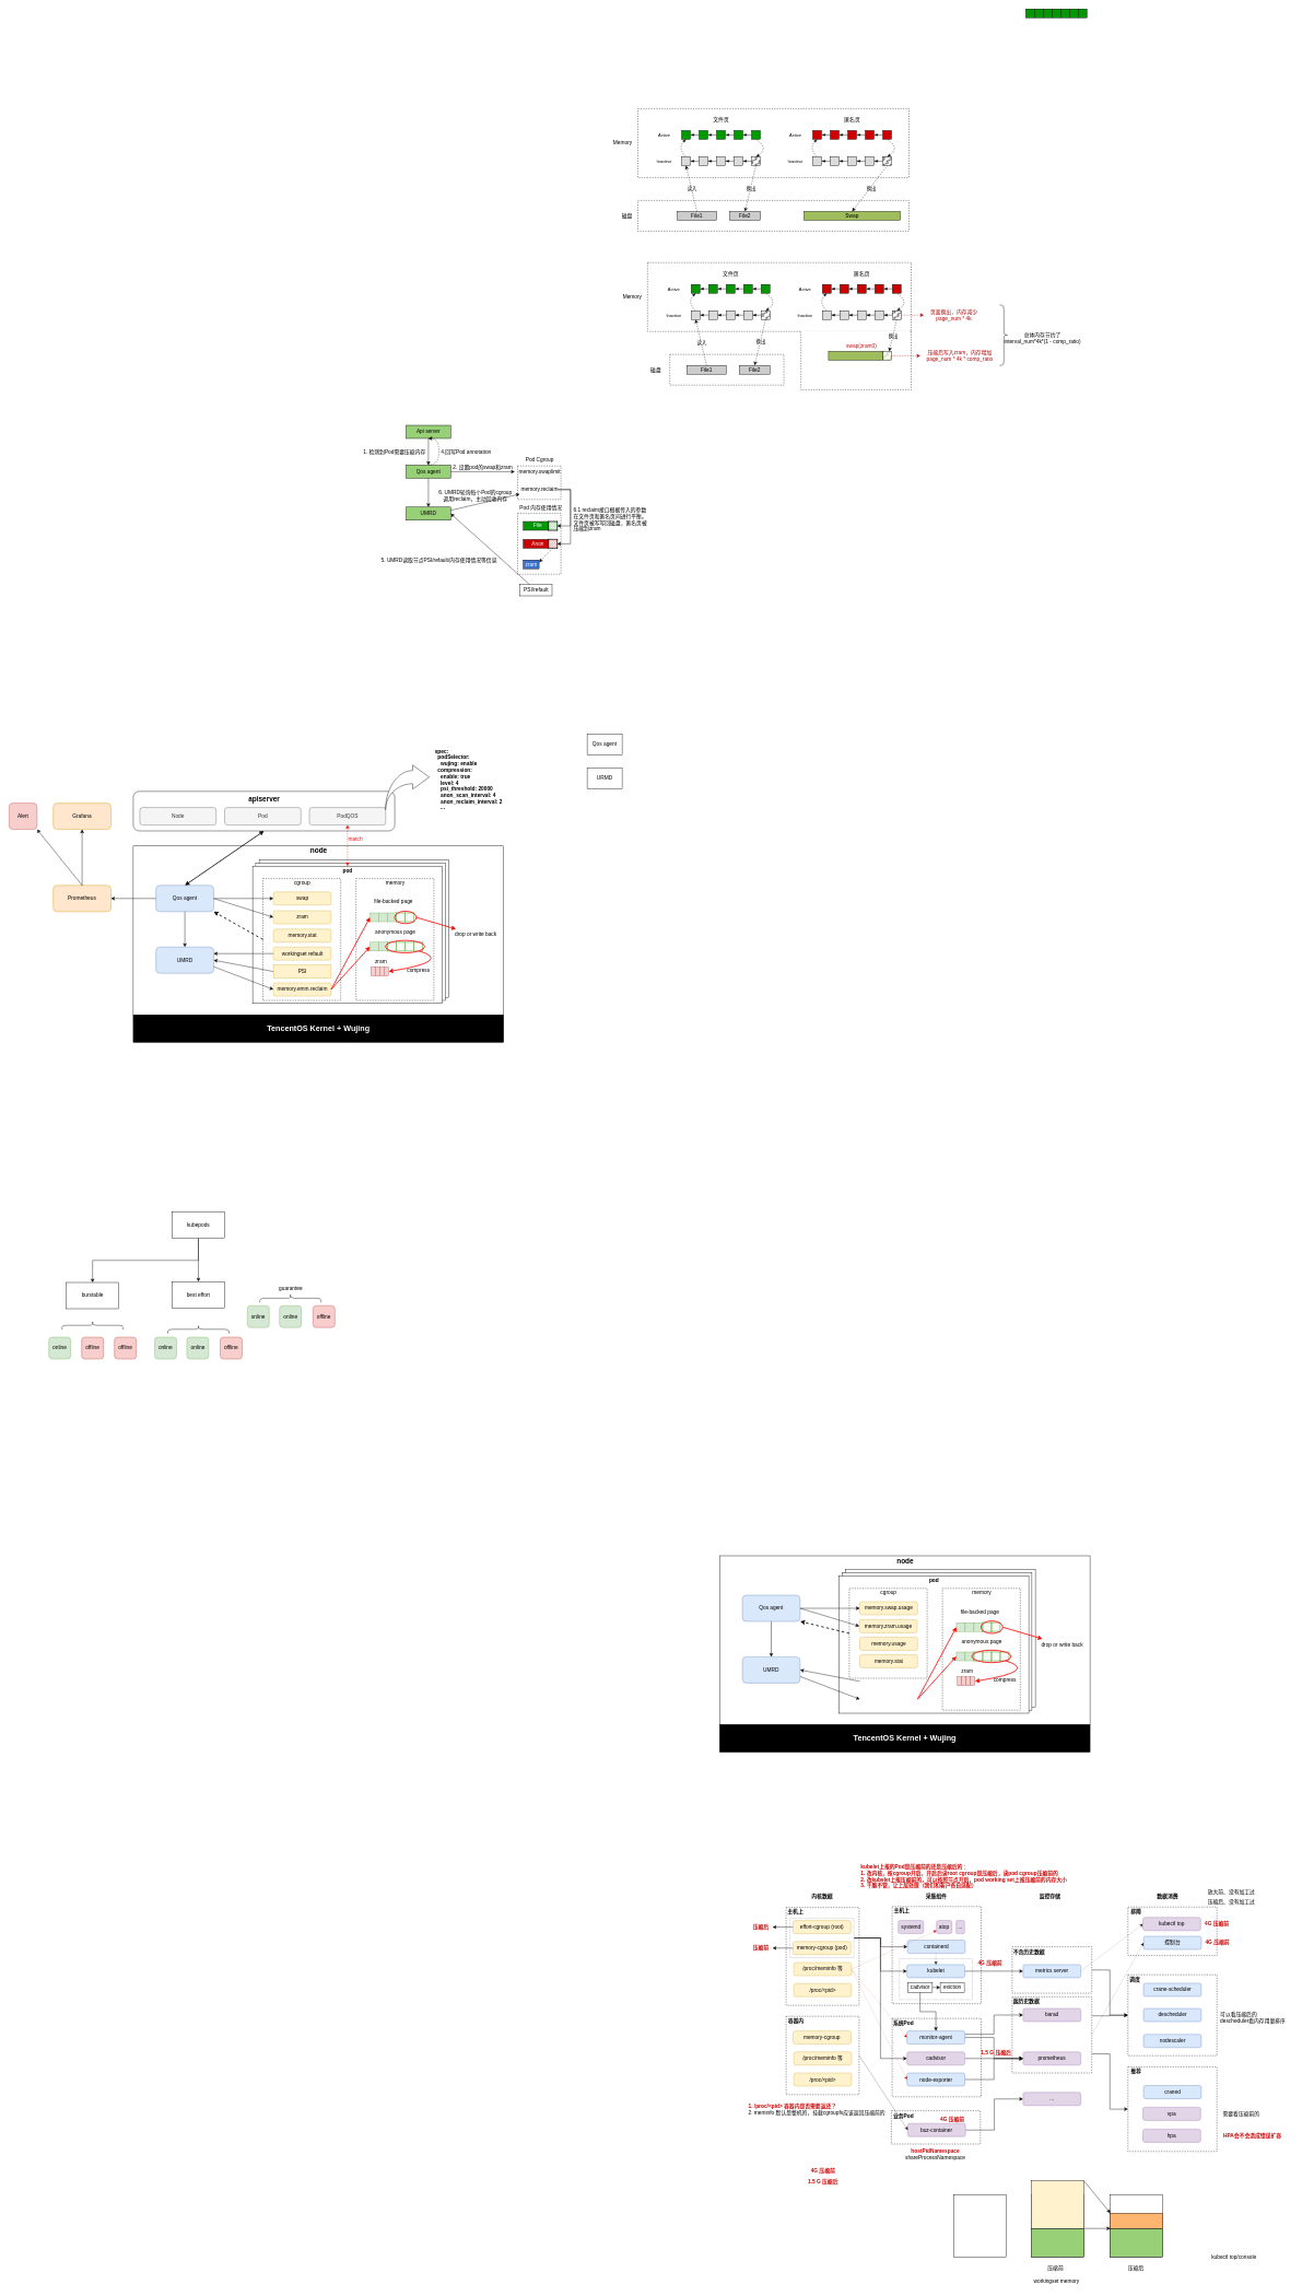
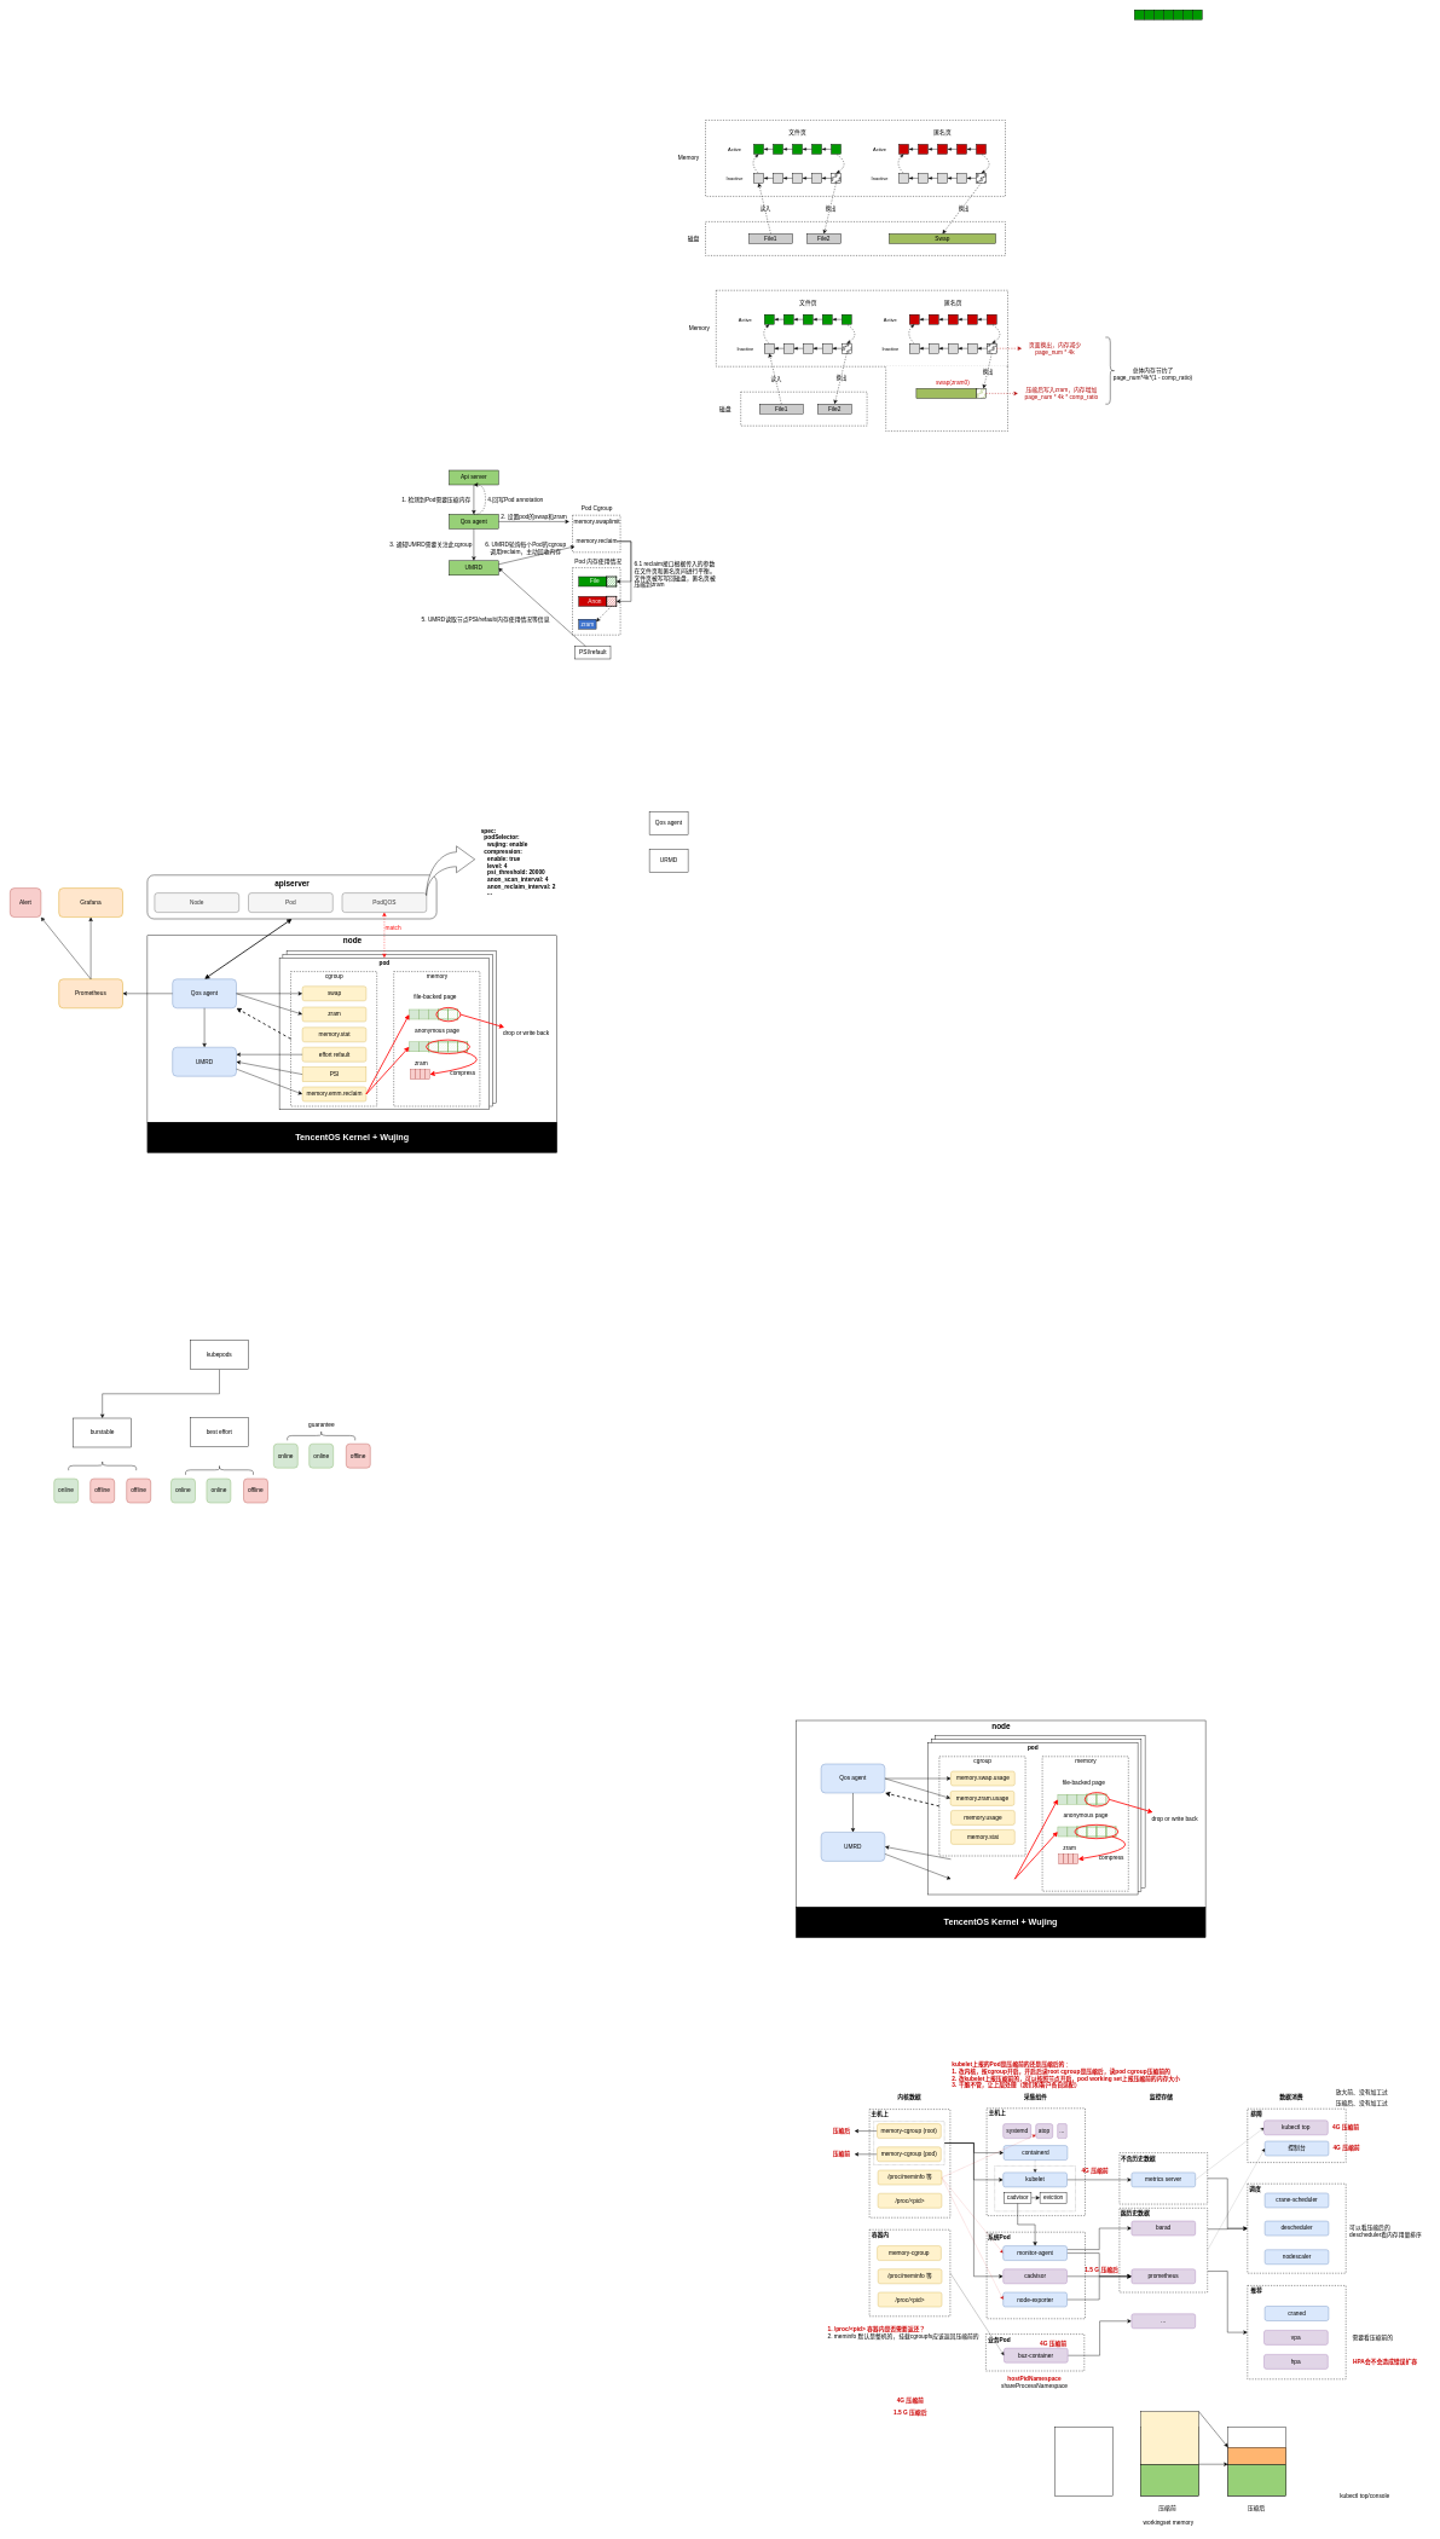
- <mxCell id="151" value="总体内存节约了&lt;br&gt;interval_num*4k*(1 - comp_ratio)" style="text;html=1;align=center;verticalAlign=middle;resizable=0;points=[];autosize=1;strokeColor=none;fillColor=none;" parent="1" vertex="1"><mxGeometry x="2292" y="751" width="181" height="41" as="geometry" /></mxCell>
+ <mxCell id="151" value="总体内存节约了&lt;br&gt;page_num*4k*(1 - comp_ratio)" style="text;html=1;align=center;verticalAlign=middle;resizable=0;points=[];autosize=1;strokeColor=none;fillColor=none;" parent="1" vertex="1"><mxGeometry x="2292" y="751" width="181" height="41" as="geometry" /></mxCell>
+ <mxCell id="175" value="3. 通知UMRD需要关注此cgroup" style="text;html=1;align=center;verticalAlign=middle;resizable=0;points=[];autosize=1;strokeColor=none;fillColor=none;" parent="1" vertex="1"><mxGeometry x="796" y="1113" width="188" height="26" as="geometry" /></mxCell>
- <mxCell id="202" value="workingset refault" style="whiteSpace=wrap;html=1;rounded=1;fillColor=#fff2cc;strokeColor=#d6b656;" parent="1" vertex="1"><mxGeometry x="624.5" y="2165" width="132" height="30" as="geometry" /></mxCell>
+ <mxCell id="202" value="effort refault" style="whiteSpace=wrap;html=1;rounded=1;fillColor=#fff2cc;strokeColor=#d6b656;" parent="1" vertex="1"><mxGeometry x="624.5" y="2165" width="132" height="30" as="geometry" /></mxCell>
- <mxCell id="259" style="edgeStyle=orthogonalEdgeStyle;rounded=0;orthogonalLoop=1;jettySize=auto;html=1;exitX=0.5;exitY=1;exitDx=0;exitDy=0;" parent="1" source="260" target="262" edge="1"><mxGeometry relative="1" as="geometry" /></mxCell>
- <mxCell id="326" value="effort-cgroup (root)" style="whiteSpace=wrap;html=1;rounded=1;fillColor=#fff2cc;strokeColor=#d6b656;" vertex="1" parent="1"><mxGeometry x="1813" y="4391" width="132" height="30" as="geometry" /></mxCell>
+ <mxCell id="326" value="memory-cgroup (root)" style="whiteSpace=wrap;html=1;rounded=1;fillColor=#fff2cc;strokeColor=#d6b656;" vertex="1" parent="1"><mxGeometry x="1813" y="4391" width="132" height="30" as="geometry" /></mxCell>
- <mxCell id="354" value="systemd" style="whiteSpace=wrap;html=1;rounded=1;fillColor=#E1D5E7;strokeColor=#A680B8;" vertex="1" parent="1"><mxGeometry x="2053.5" y="4391" width="57.5" height="30" as="geometry" /></mxCell>
+ <mxCell id="354" value="systemd" style="whiteSpace=wrap;html=1;rounded=1;fillColor=#E1D5E7;strokeColor=#A680B8;" vertex="1" parent="1"><mxGeometry x="2073.5" y="4391" width="57.5" height="30" as="geometry" /></mxCell>
